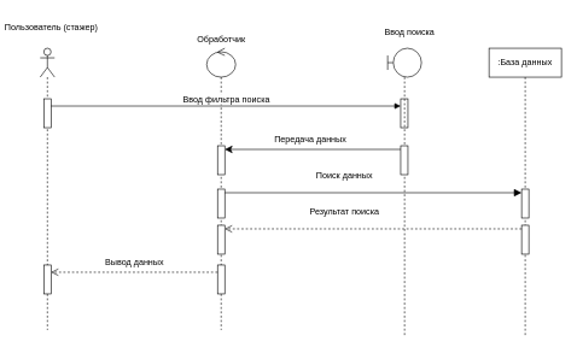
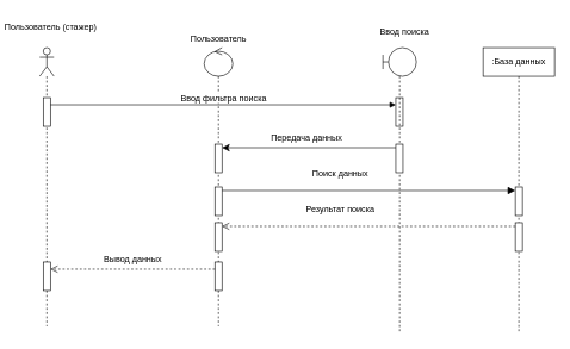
- <mxCell id="18" value="&lt;span style=&quot;font-weight: 400;&quot;&gt;Обработчик&lt;/span&gt;" style="text;align=center;fontStyle=1;verticalAlign=middle;spacingLeft=3;spacingRight=3;strokeColor=none;rotatable=0;points=[[0,0.5],[1,0.5]];portConstraint=eastwest;html=1;" parent="1" vertex="1"><mxGeometry x="255" y="36" width="100" height="36" as="geometry" /></mxCell>
+ <mxCell id="18" value="&lt;span style=&quot;font-weight: 400;&quot;&gt;Пользователь&lt;/span&gt;" style="text;align=center;fontStyle=1;verticalAlign=middle;spacingLeft=3;spacingRight=3;strokeColor=none;rotatable=0;points=[[0,0.5],[1,0.5]];portConstraint=eastwest;html=1;" parent="1" vertex="1"><mxGeometry x="255" y="36" width="100" height="36" as="geometry" /></mxCell>
